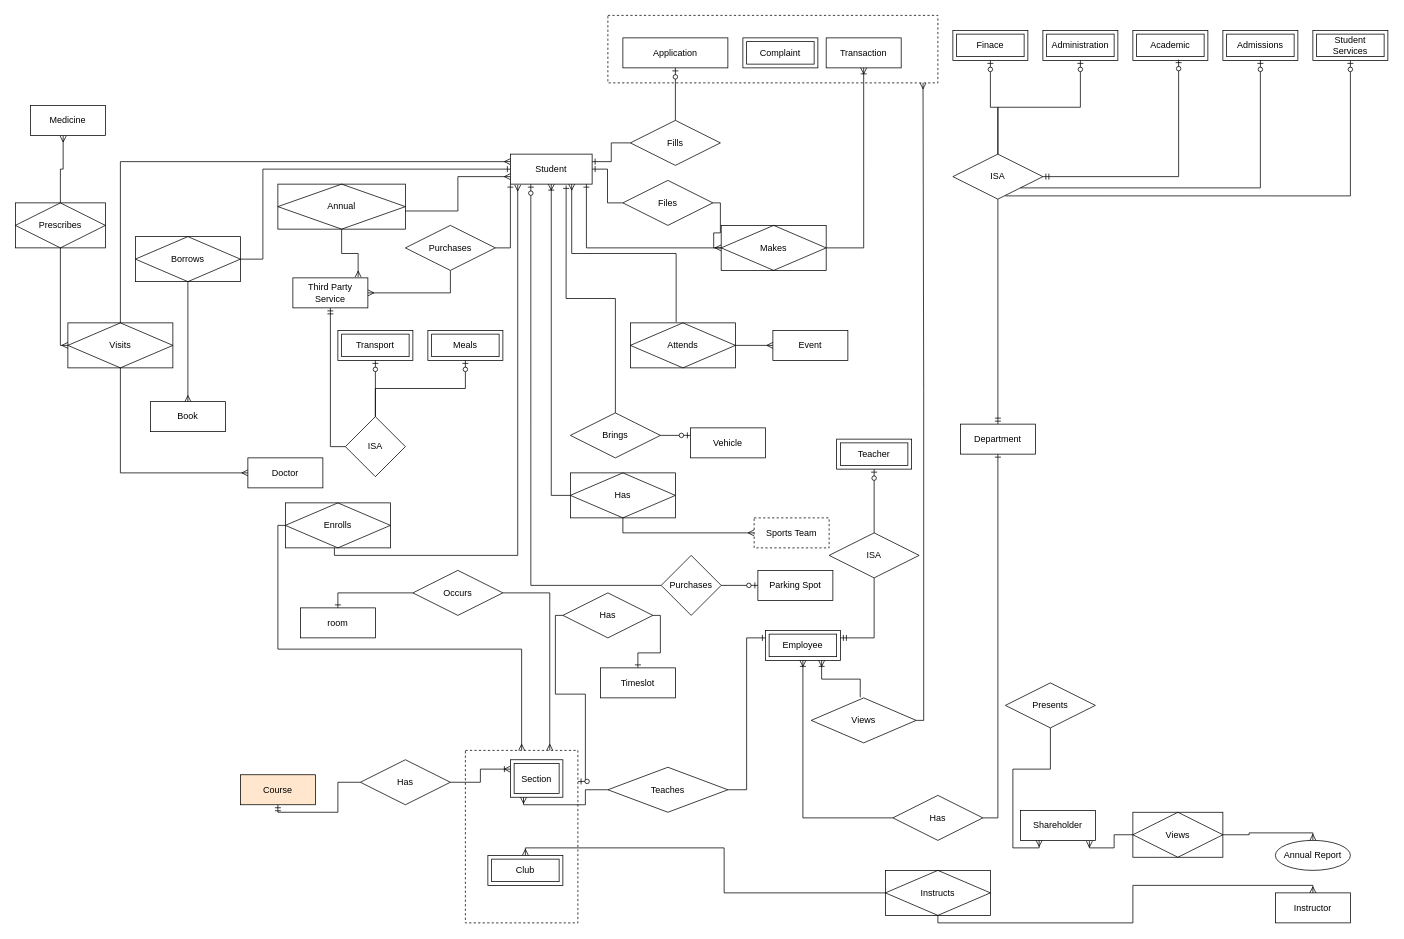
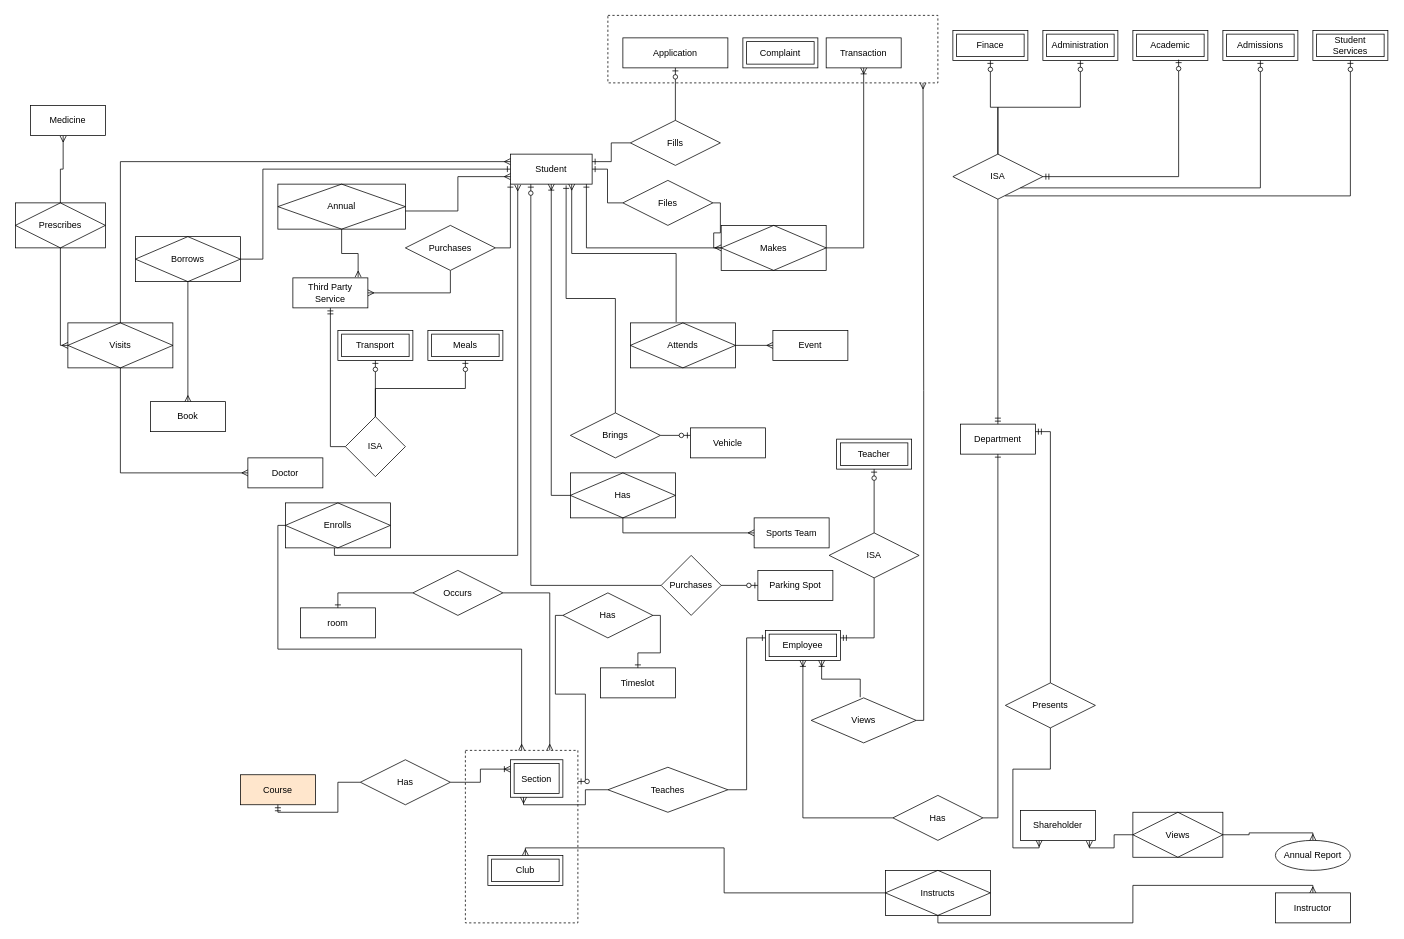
- <mxCell id="22" value="Sports Team" style="whiteSpace=wrap;html=1;align=center;verticalAlign=middle;dashed=1;" parent="1" vertex="1"><mxGeometry x="1005" y="690" width="100" height="40" as="geometry" /></mxCell>
+ <mxCell id="22" value="Sports Team" style="whiteSpace=wrap;html=1;align=center;verticalAlign=middle;" parent="1" vertex="1"><mxGeometry x="1005" y="690" width="100" height="40" as="geometry" /></mxCell>
+ <mxCell id="80" value="" style="edgeStyle=orthogonalEdgeStyle;fontSize=12;html=1;endArrow=ERmandOne;rounded=0;exitX=0.5;exitY=0;exitDx=0;exitDy=0;verticalAlign=middle;entryX=1;entryY=0.25;entryDx=0;entryDy=0;" parent="1" source="78" target="3" edge="1"><mxGeometry width="100" height="100" relative="1" as="geometry"><mxPoint x="-1200" y="1450" as="sourcePoint" /><mxPoint x="-1100" y="1350" as="targetPoint" /></mxGeometry></mxCell>
